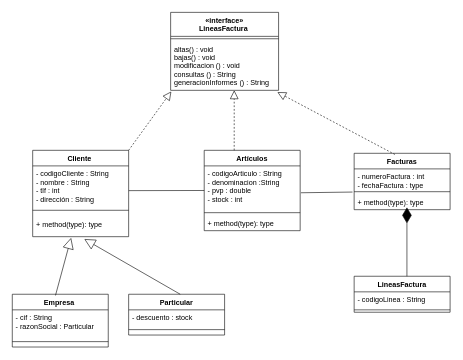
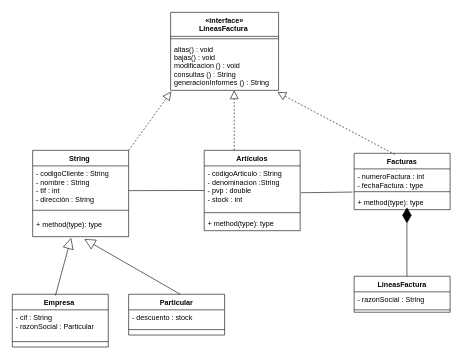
- <mxCell id="2" value="Cliente " style="swimlane;fontStyle=1;align=center;verticalAlign=top;childLayout=stackLayout;horizontal=1;startSize=26;horizontalStack=0;resizeParent=1;resizeParentMax=0;resizeLast=0;collapsible=1;marginBottom=0;" vertex="1" parent="1"><mxGeometry x="54" y="250" width="160" height="144" as="geometry" /></mxCell>
+ <mxCell id="2" value="String " style="swimlane;fontStyle=1;align=center;verticalAlign=top;childLayout=stackLayout;horizontal=1;startSize=26;horizontalStack=0;resizeParent=1;resizeParentMax=0;resizeLast=0;collapsible=1;marginBottom=0;" vertex="1" parent="1"><mxGeometry x="54" y="250" width="160" height="144" as="geometry" /></mxCell>
- <mxCell id="26" value="- codigoLinea : String" style="text;strokeColor=none;fillColor=none;align=left;verticalAlign=top;spacingLeft=4;spacingRight=4;overflow=hidden;rotatable=0;points=[[0,0.5],[1,0.5]];portConstraint=eastwest;" vertex="1" parent="25"><mxGeometry y="26" width="160" height="26" as="geometry" /></mxCell>
+ <mxCell id="26" value="- razonSocial : String" style="text;strokeColor=none;fillColor=none;align=left;verticalAlign=top;spacingLeft=4;spacingRight=4;overflow=hidden;rotatable=0;points=[[0,0.5],[1,0.5]];portConstraint=eastwest;" vertex="1" parent="25"><mxGeometry y="26" width="160" height="26" as="geometry" /></mxCell>
